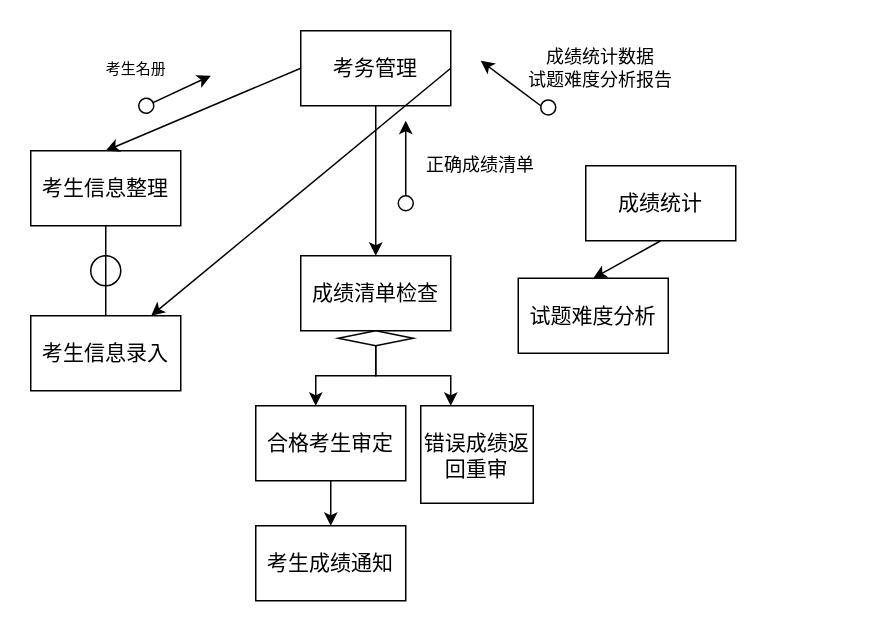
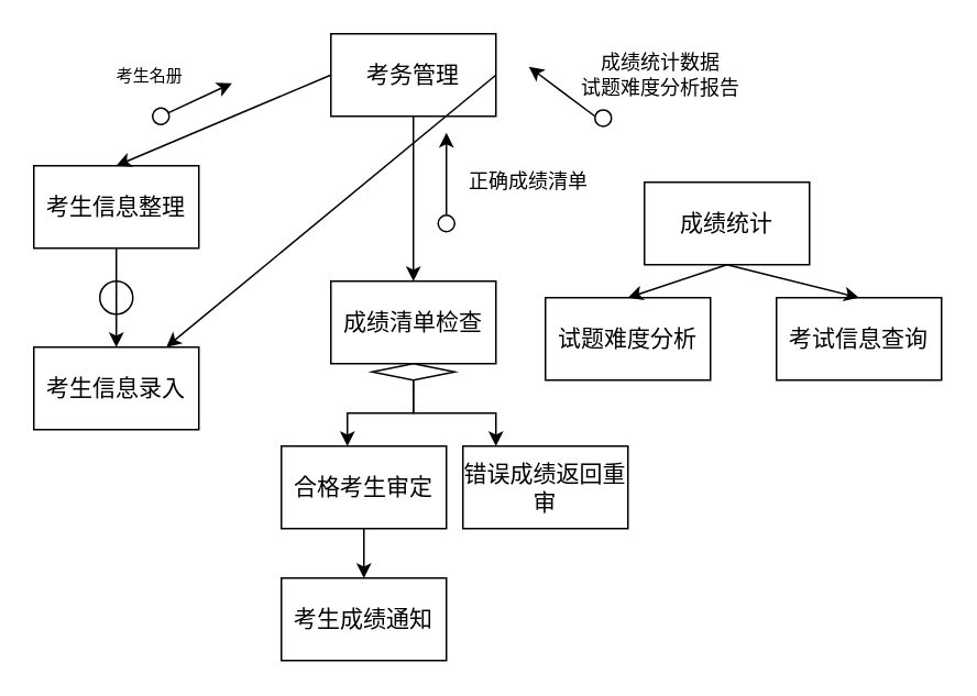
+ <mxCell id="26" value="" style="endArrow=classic;html=1;exitX=0.5;exitY=1;exitDx=0;exitDy=0;entryX=0.5;entryY=0;entryDx=0;entryDy=0;" edge="1" parent="1" source="11" target="13"><mxGeometry width="50" height="50" relative="1" as="geometry"><mxPoint x="490" y="300" as="sourcePoint" /><mxPoint x="540" y="250" as="targetPoint" /></mxGeometry></mxCell>
- <mxCell id="4" style="edgeStyle=orthogonalEdgeStyle;rounded=0;orthogonalLoop=1;jettySize=auto;html=1;endArrow=none;" edge="1" parent="1" source="5" target="3"><mxGeometry relative="1" as="geometry" /></mxCell>
+ <mxCell id="4" style="edgeStyle=orthogonalEdgeStyle;rounded=0;orthogonalLoop=1;jettySize=auto;html=1;" edge="1" parent="1" source="5" target="3"><mxGeometry relative="1" as="geometry" /></mxCell>
+ <mxCell id="13" value="&lt;span style=&quot;font-size: 10.5pt&quot;&gt;考试信息查询&lt;/span&gt;" style="rounded=0;whiteSpace=wrap;html=1;" vertex="1" parent="1"><mxGeometry x="470" y="180" width="100" height="50" as="geometry" /></mxCell>
- <mxCell id="12" value="&lt;span style=&quot;font-size: 10.5pt&quot;&gt;试题难度分析&lt;/span&gt;" style="rounded=0;whiteSpace=wrap;html=1;" vertex="1" parent="1"><mxGeometry x="345" y="185" width="100" height="50" as="geometry" /></mxCell>
+ <mxCell id="12" value="&lt;span style=&quot;font-size: 10.5pt&quot;&gt;试题难度分析&lt;/span&gt;" style="rounded=0;whiteSpace=wrap;html=1;" vertex="1" parent="1"><mxGeometry x="330" y="180" width="100" height="50" as="geometry" /></mxCell>
- <mxCell id="23" value="&lt;span style=&quot;font-size: 10.5pt&quot;&gt;错误成绩返回重审&lt;/span&gt;" style="rounded=0;whiteSpace=wrap;html=1;" vertex="1" parent="1"><mxGeometry x="280" y="270" width="75" height="65" as="geometry" /></mxCell>
+ <mxCell id="23" value="&lt;span style=&quot;font-size: 10.5pt&quot;&gt;错误成绩返回重审&lt;/span&gt;" style="rounded=0;whiteSpace=wrap;html=1;" vertex="1" parent="1"><mxGeometry x="280" y="270" width="100" height="50" as="geometry" /></mxCell>
